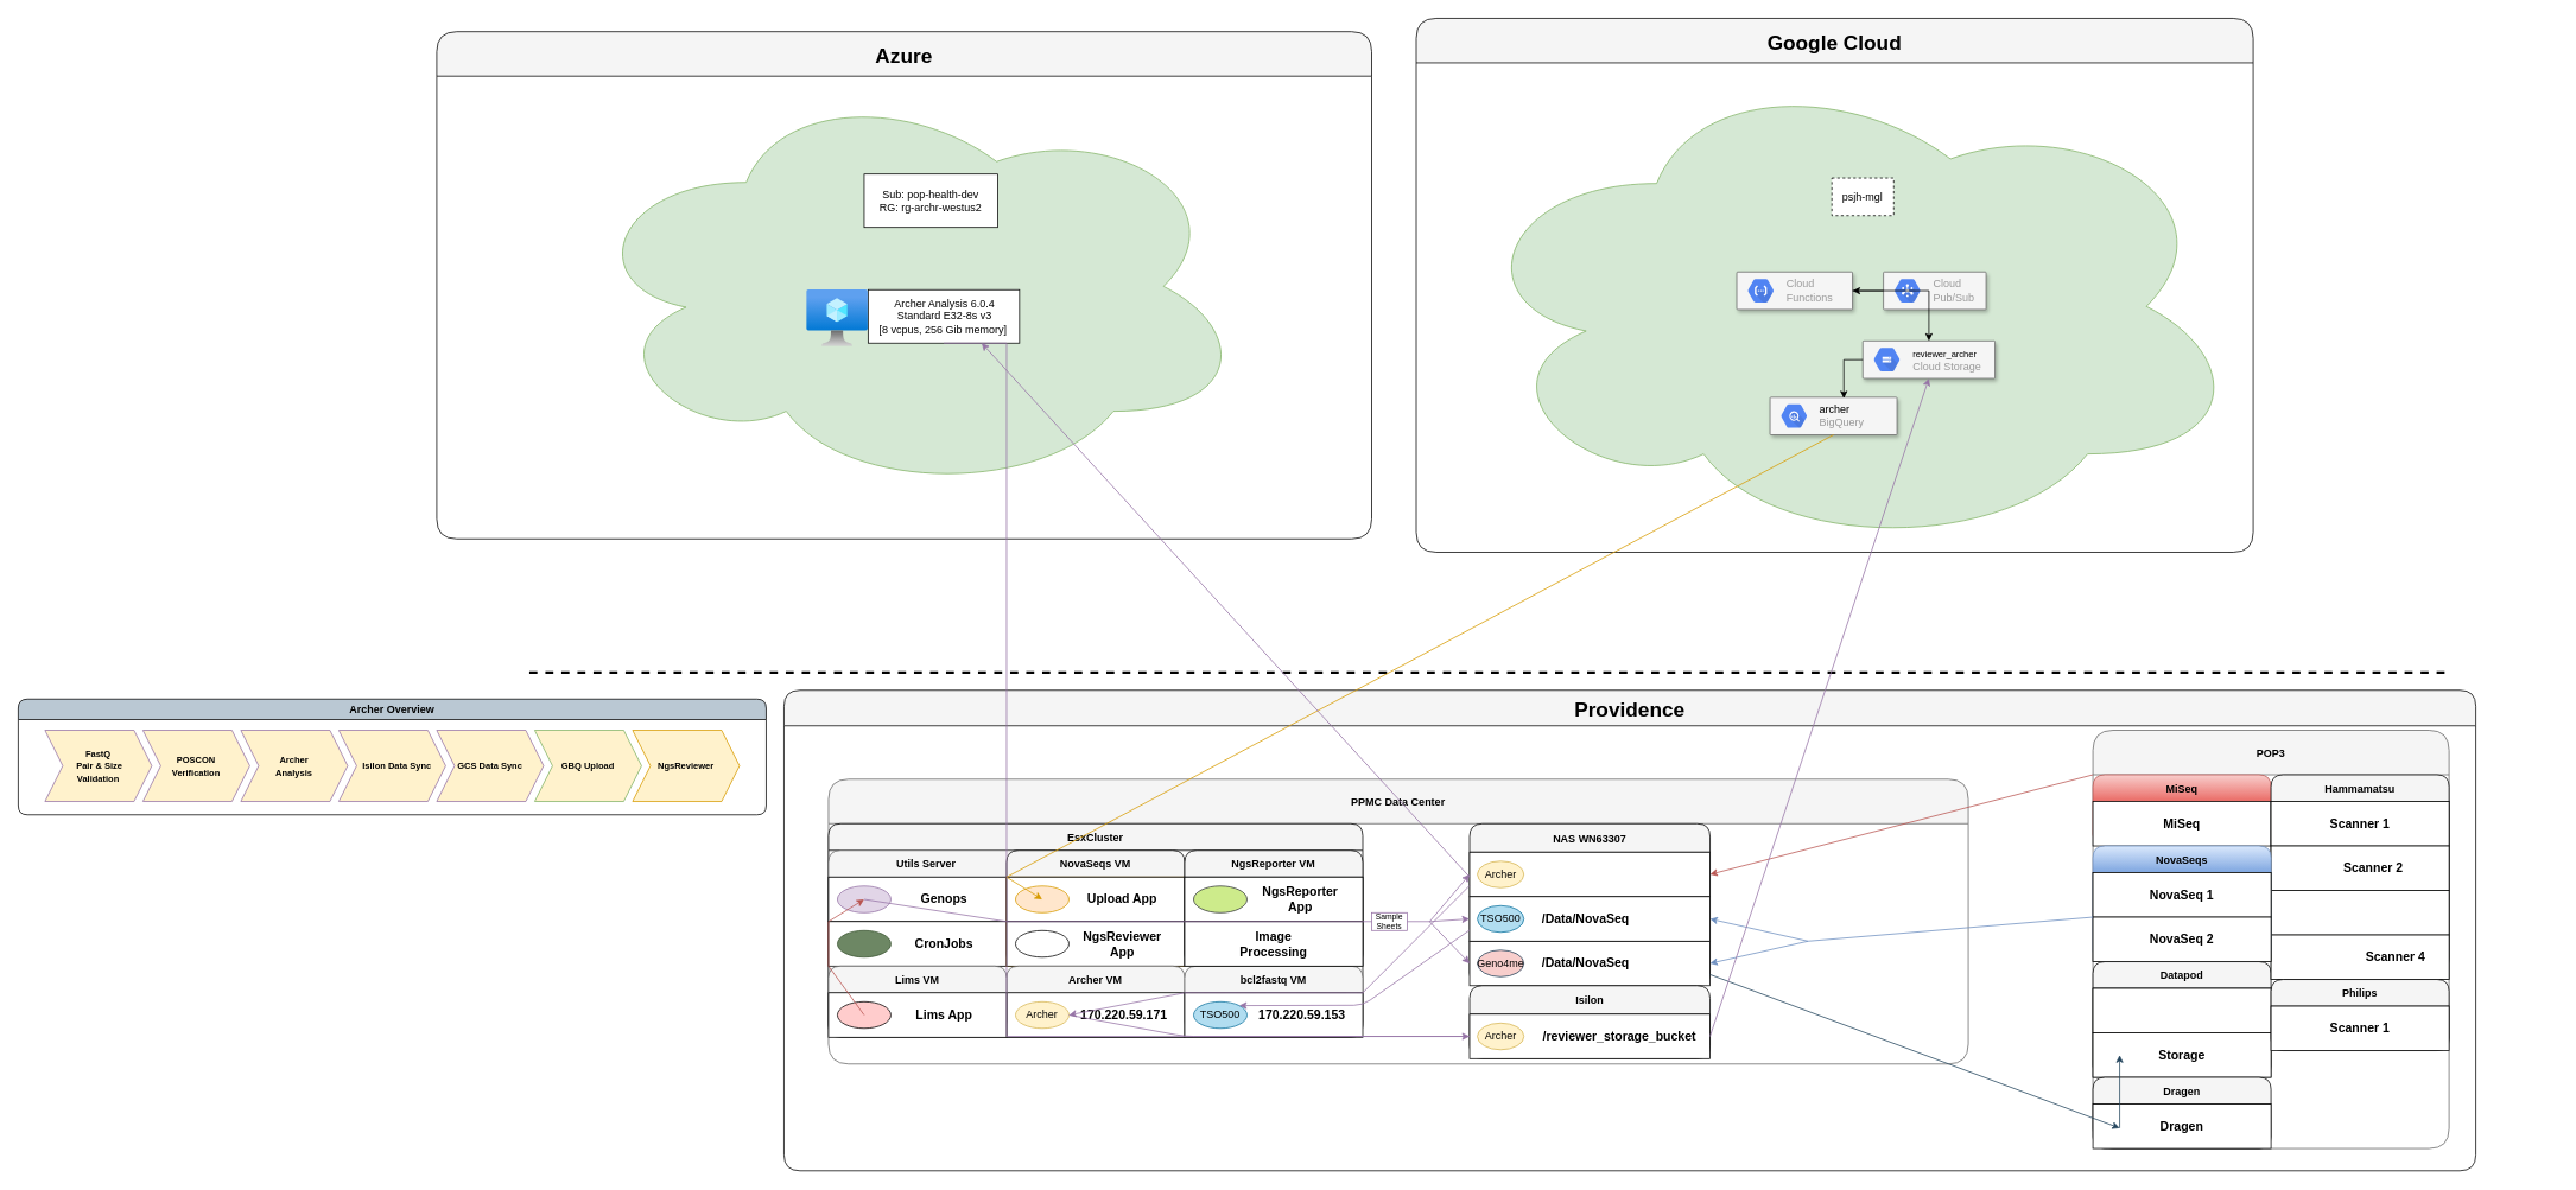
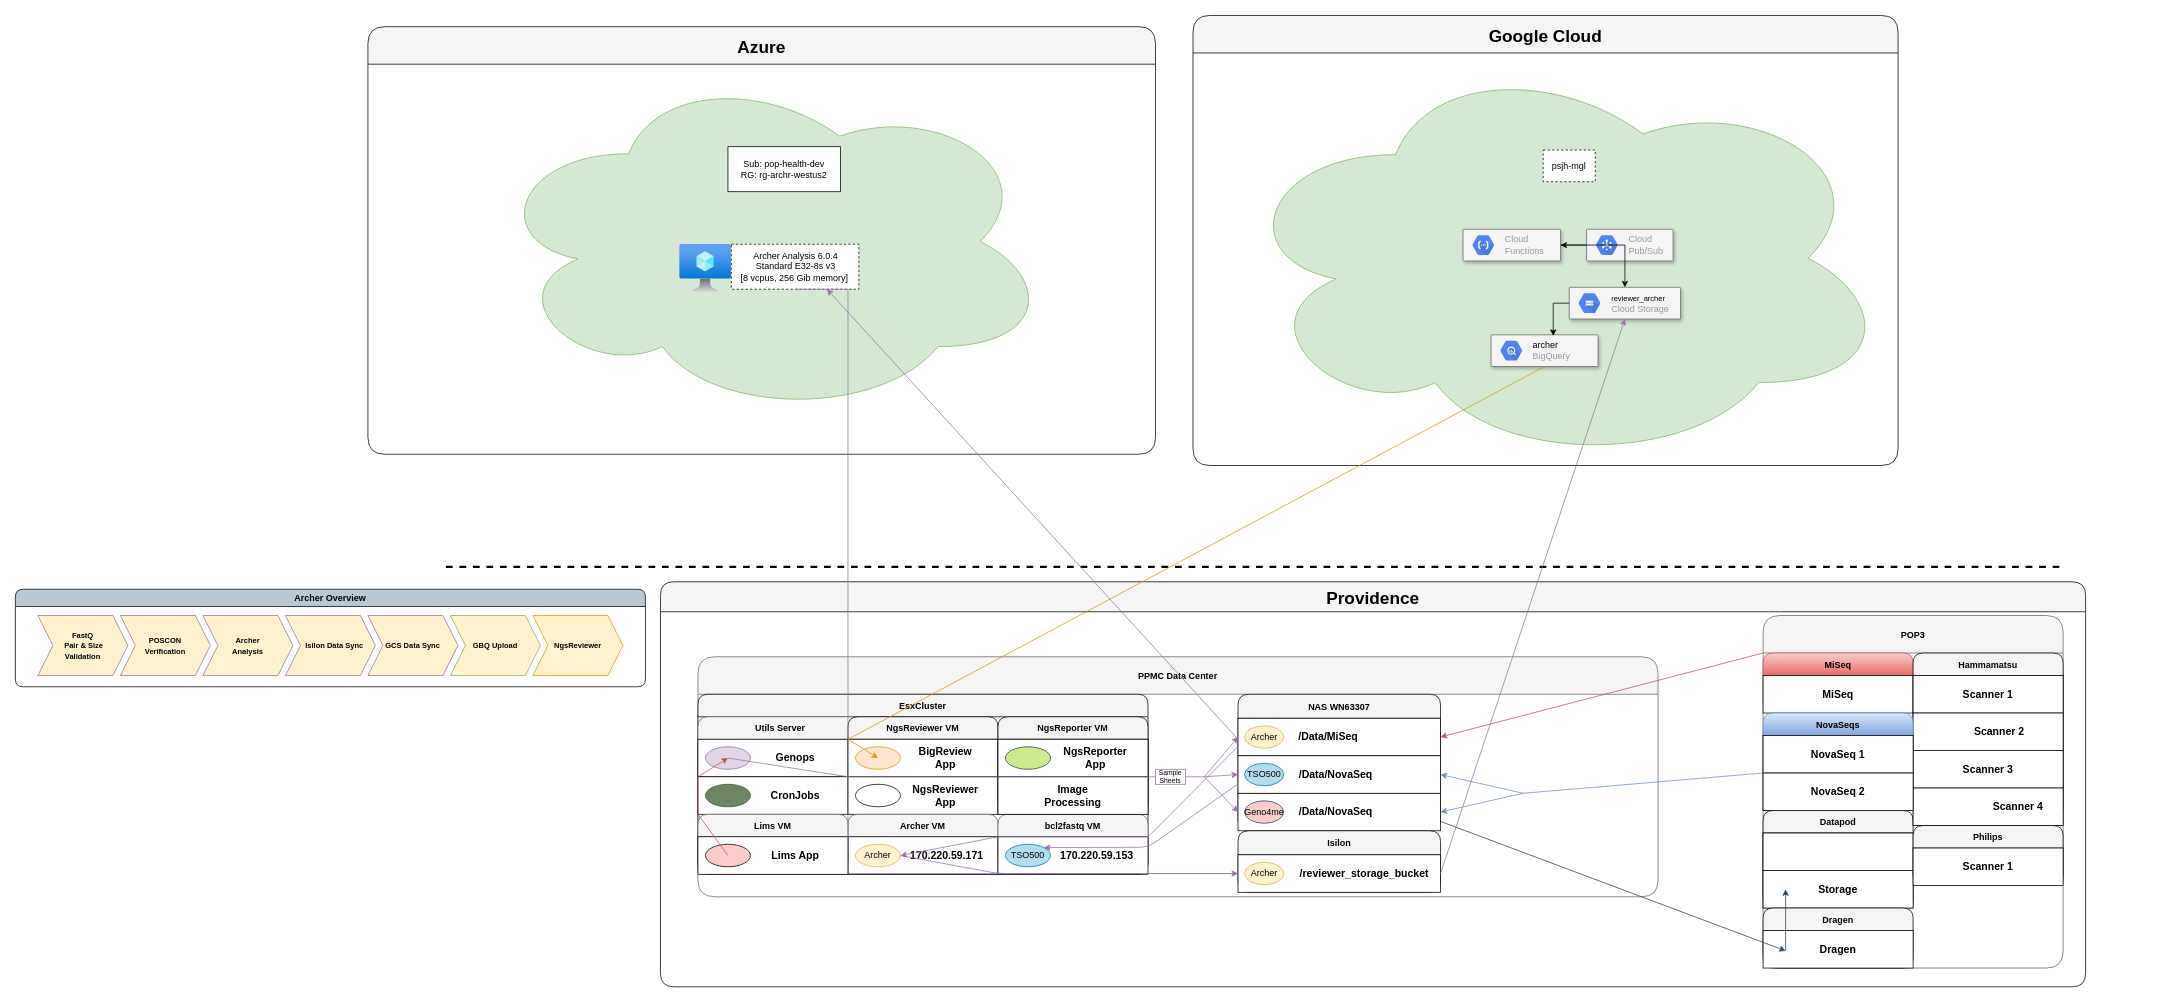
- <mxCell id="169" value="Archer Analysis 6.0.4&lt;br&gt;Standard E32-8s v3 &lt;br&gt;[8 vcpus, 256 Gib memory]&amp;nbsp;" style="html=1;dashed=0;whitespace=wrap;align=center;" parent="168" vertex="1"><mxGeometry x="69" width="170" height="60" as="geometry" /></mxCell>
+ <mxCell id="169" value="Archer Analysis 6.0.4&lt;br&gt;Standard E32-8s v3 &lt;br&gt;[8 vcpus, 256 Gib memory]&amp;nbsp;" style="html=1;dashed=1;whitespace=wrap;align=center;" parent="168" vertex="1"><mxGeometry x="69" width="170" height="60" as="geometry" /></mxCell>
- <mxCell id="44" value="NovaSeqs VM" style="swimlane;rounded=1;shadow=0;startSize=30;fillColor=#F5F5F5;" parent="29" vertex="1"><mxGeometry x="200" y="30" width="200" height="130" as="geometry"><mxRectangle x="200" y="30" width="70" height="30" as="alternateBounds" /></mxGeometry></mxCell>
+ <mxCell id="44" value="NgsReviewer VM" style="swimlane;rounded=1;shadow=0;startSize=30;fillColor=#F5F5F5;" parent="29" vertex="1"><mxGeometry x="200" y="30" width="200" height="130" as="geometry"><mxRectangle x="200" y="30" width="70" height="30" as="alternateBounds" /></mxGeometry></mxCell>
+ <mxCell id="90" value="&lt;b&gt;&lt;font style=&quot;font-size: 14px&quot;&gt;/Data/MiSeq&lt;/font&gt;&lt;/b&gt;" style="text;html=1;strokeColor=none;fillColor=none;align=center;verticalAlign=middle;whiteSpace=wrap;rounded=0;" parent="84" vertex="1"><mxGeometry x="60.97" y="47" width="119.03" height="20" as="geometry" /></mxCell>
- <mxCell id="49" value="&lt;b&gt;&lt;font style=&quot;font-size: 14px&quot;&gt;Upload App&lt;/font&gt;&lt;/b&gt;" style="text;html=1;strokeColor=none;fillColor=none;align=center;verticalAlign=middle;whiteSpace=wrap;rounded=0;" parent="46" vertex="1"><mxGeometry x="80" y="15" width="100" height="20" as="geometry" /></mxCell>
+ <mxCell id="49" value="&lt;b&gt;&lt;font style=&quot;font-size: 14px&quot;&gt;BigReview App&lt;/font&gt;&lt;/b&gt;" style="text;html=1;strokeColor=none;fillColor=none;align=center;verticalAlign=middle;whiteSpace=wrap;rounded=0;" parent="46" vertex="1"><mxGeometry x="80" y="15" width="100" height="20" as="geometry" /></mxCell>
+ <mxCell id="138" value="&lt;span&gt;&lt;font style=&quot;font-size: 14px&quot;&gt;Scanner 3&lt;/font&gt;&lt;/span&gt;" style="text;html=1;strokeColor=none;fillColor=none;align=center;verticalAlign=middle;whiteSpace=wrap;rounded=0;fontStyle=1" parent="136" vertex="1"><mxGeometry x="50" y="15" width="100" height="20" as="geometry" /></mxCell>
